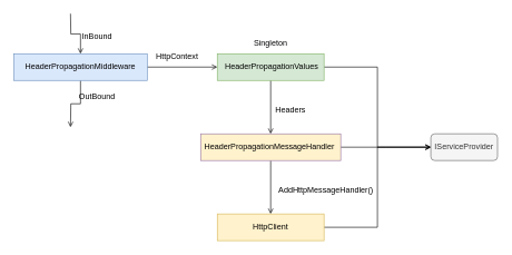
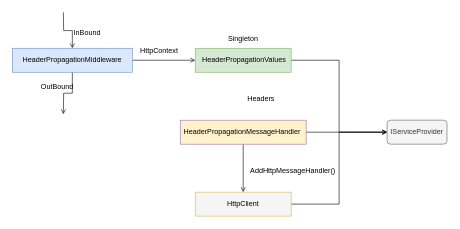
- <mxCell id="7" value="OutBound" style="text;html=1;strokeColor=none;fillColor=none;align=center;verticalAlign=middle;whiteSpace=wrap;rounded=0;" vertex="1" parent="1"><mxGeometry x="115" y="130" width="60" height="30" as="geometry" /></mxCell>
+ <mxCell id="7" value="OutBound" style="text;html=1;strokeColor=none;fillColor=none;align=center;verticalAlign=middle;whiteSpace=wrap;rounded=0;" vertex="1" parent="1"><mxGeometry x="65" y="130" width="60" height="30" as="geometry" /></mxCell>
- <mxCell id="8" style="edgeStyle=orthogonalEdgeStyle;rounded=0;orthogonalLoop=1;jettySize=auto;html=1;exitX=0.5;exitY=1;exitDx=0;exitDy=0;entryX=0.5;entryY=0;entryDx=0;entryDy=0;startArrow=none;startFill=0;endArrow=open;endFill=0;" edge="1" parent="1" source="10" target="15"><mxGeometry relative="1" as="geometry" /></mxCell>
- <mxCell id="18" value="&lt;span class=&quot;pl-en&quot;&gt;HttpClient&lt;/span&gt;" style="rounded=0;whiteSpace=wrap;html=1;fillColor=#fff2cc;strokeColor=#d6b656;" vertex="1" parent="1"><mxGeometry x="325" y="320" width="160" height="40" as="geometry" /></mxCell>
+ <mxCell id="18" value="&lt;span class=&quot;pl-en&quot;&gt;HttpClient&lt;/span&gt;" style="rounded=0;whiteSpace=wrap;html=1;fillColor=#f5f5f5;strokeColor=#d6b656;" vertex="1" parent="1"><mxGeometry x="325" y="320" width="160" height="40" as="geometry" /></mxCell>
